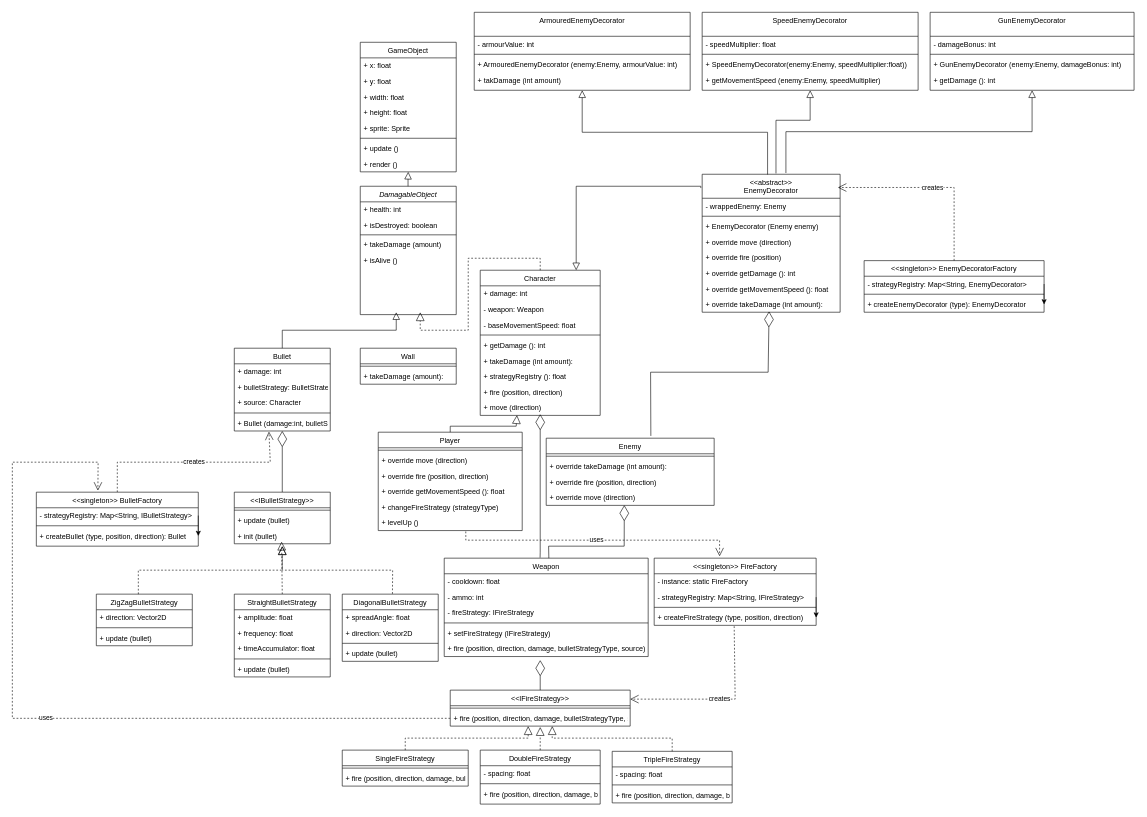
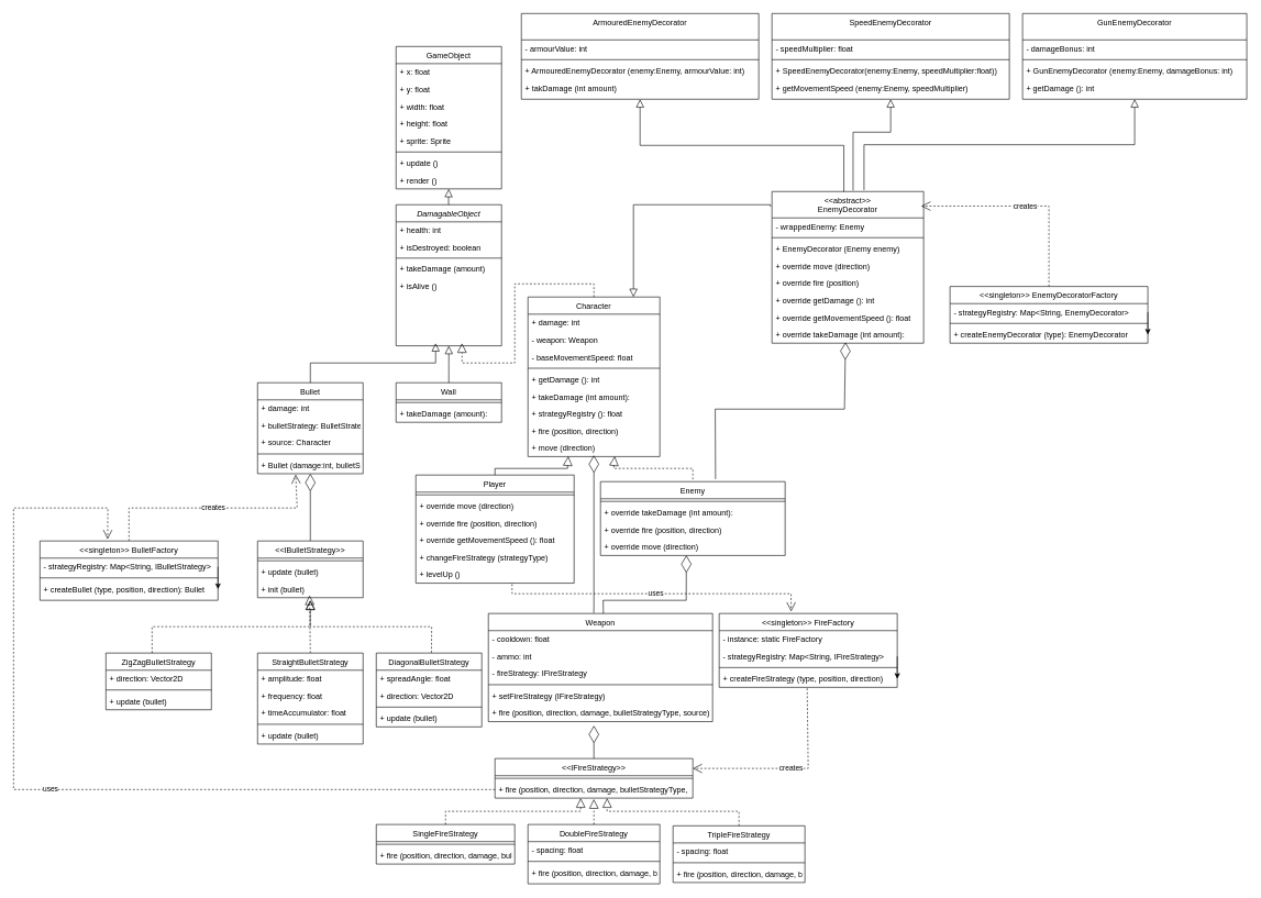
+ <mxCell id="18" value="" style="endArrow=block;endSize=10;endFill=0;shadow=0;strokeWidth=1;rounded=0;curved=0;edgeStyle=elbowEdgeStyle;elbow=vertical;" parent="1" source="15" target="2" edge="1"><mxGeometry width="160" relative="1" as="geometry"><mxPoint x="590" y="563" as="sourcePoint" /><mxPoint x="690" y="461" as="targetPoint" /></mxGeometry></mxCell>
+ <mxCell id="82" value="" style="endArrow=block;dashed=1;endFill=0;endSize=12;html=1;rounded=0;entryX=0.658;entryY=0.981;entryDx=0;entryDy=0;entryPerimeter=0;exitX=0.5;exitY=-0.03;exitDx=0;exitDy=0;exitPerimeter=0;" edge="1" parent="1" source="77" target="74"><mxGeometry width="160" relative="1" as="geometry"><mxPoint x="1040" y="720" as="sourcePoint" /><mxPoint x="910" y="679" as="targetPoint" /><Array as="points"><mxPoint x="1050" y="710" /><mxPoint x="930" y="710" /></Array></mxGeometry></mxCell>
